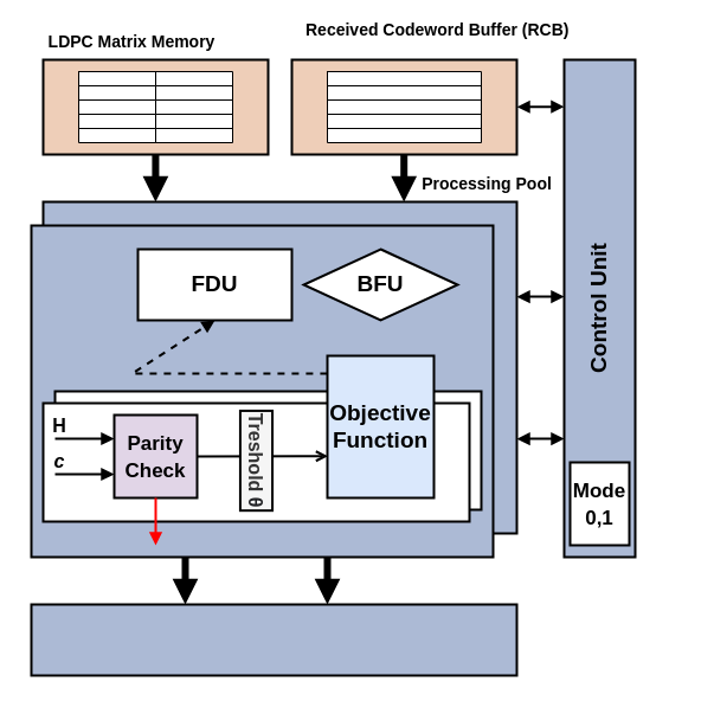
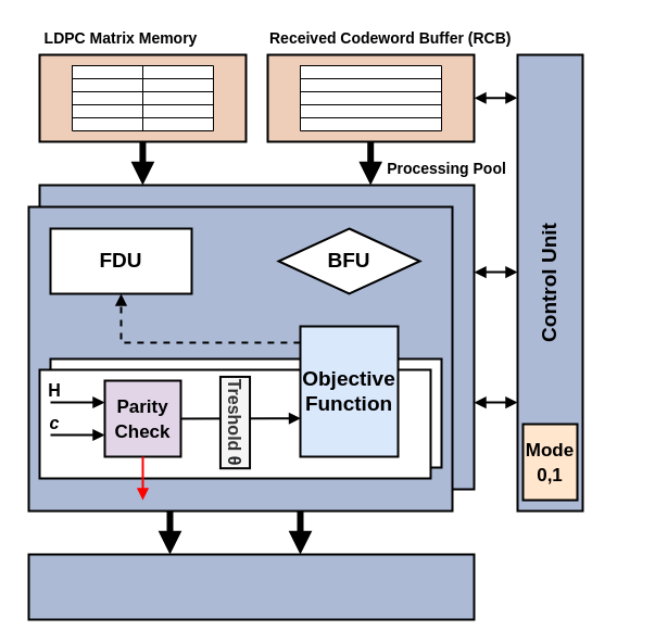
- <mxCell id="18" value="&lt;div style=&quot;&quot;&gt;&lt;b style=&quot;font-size: 14px; background-color: initial;&quot;&gt;Received Codeword Buffer (RCB)&lt;/b&gt;&lt;/div&gt;" style="text;strokeColor=none;fillColor=none;html=1;align=left;verticalAlign=middle;whiteSpace=wrap;rounded=0;" parent="1" vertex="1"><mxGeometry x="256" y="10" width="240" height="30" as="geometry" /></mxCell>
+ <mxCell id="18" value="&lt;div style=&quot;&quot;&gt;&lt;b style=&quot;font-size: 14px; background-color: initial;&quot;&gt;Received Codeword Buffer (RCB)&lt;/b&gt;&lt;/div&gt;" style="text;strokeColor=none;fillColor=none;html=1;align=left;verticalAlign=middle;whiteSpace=wrap;rounded=0;" parent="1" vertex="1"><mxGeometry x="246" y="20" width="240" height="30" as="geometry" /></mxCell>
- <mxCell id="48" value="&lt;b&gt;FDU&lt;/b&gt;" style="rounded=0;whiteSpace=wrap;html=1;fontSize=19;strokeWidth=2;" parent="1" vertex="1"><mxGeometry x="116" y="210" width="130" height="60" as="geometry" /></mxCell>
+ <mxCell id="48" value="&lt;b&gt;FDU&lt;/b&gt;" style="rounded=0;whiteSpace=wrap;html=1;fontSize=19;strokeWidth=2;" parent="1" vertex="1"><mxGeometry x="46" y="210" width="130" height="60" as="geometry" /></mxCell>
- <mxCell id="58" value="" style="edgeStyle=none;orthogonalLoop=1;jettySize=auto;html=1;rounded=0;strokeColor=#000000;strokeWidth=2;fontSize=16;fontColor=#000000;startArrow=none;startFill=0;endArrow=open;endFill=1;sourcePerimeterSpacing=8;targetPerimeterSpacing=8;fillColor=#000000;exitX=1;exitY=0.5;exitDx=0;exitDy=0;entryX=0.006;entryY=0.706;entryDx=0;entryDy=0;entryPerimeter=0;" parent="1" source="51" target="50" edge="1"><mxGeometry width="140" relative="1" as="geometry"><mxPoint x="306" y="550" as="sourcePoint" /><mxPoint x="216" y="385" as="targetPoint" /><Array as="points" /></mxGeometry></mxCell>
+ <mxCell id="58" value="" style="edgeStyle=none;orthogonalLoop=1;jettySize=auto;html=1;rounded=0;strokeColor=#000000;strokeWidth=2;fontSize=16;fontColor=#000000;startArrow=none;startFill=0;endArrow=block;endFill=1;sourcePerimeterSpacing=8;targetPerimeterSpacing=8;fillColor=#000000;exitX=1;exitY=0.5;exitDx=0;exitDy=0;entryX=0.006;entryY=0.706;entryDx=0;entryDy=0;entryPerimeter=0;" parent="1" source="51" target="50" edge="1"><mxGeometry width="140" relative="1" as="geometry"><mxPoint x="306" y="550" as="sourcePoint" /><mxPoint x="216" y="385" as="targetPoint" /><Array as="points" /></mxGeometry></mxCell>
- <mxCell id="52" value="&lt;b&gt;&lt;font style=&quot;font-size: 17px;&quot;&gt;Mode 0,1&lt;/font&gt;&lt;/b&gt;" style="rounded=0;whiteSpace=wrap;html=1;fontSize=19;strokeWidth=2;" parent="1" vertex="1"><mxGeometry x="481" y="390" width="50" height="70" as="geometry" /></mxCell>
+ <mxCell id="52" value="&lt;b&gt;&lt;font style=&quot;font-size: 17px;&quot;&gt;Mode 0,1&lt;/font&gt;&lt;/b&gt;" style="rounded=0;whiteSpace=wrap;html=1;fontSize=19;strokeWidth=2;fillColor=#ffe6cc;" parent="1" vertex="1"><mxGeometry x="481" y="390" width="50" height="70" as="geometry" /></mxCell>
